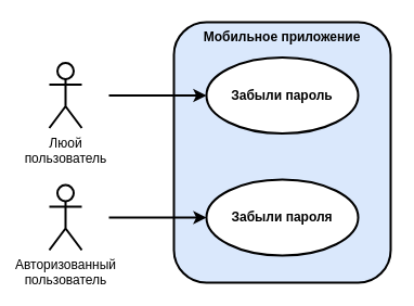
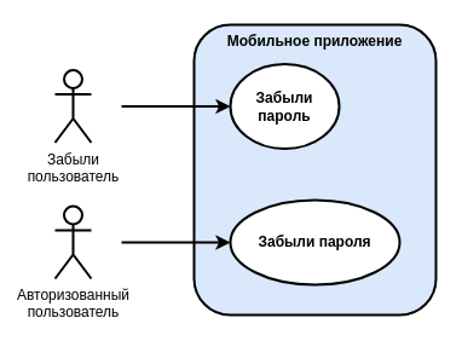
- <mxCell id="5" value="Забыли пароль" style="ellipse;whiteSpace=wrap;html=1;strokeWidth=2;fontStyle=1" parent="1" vertex="1"><mxGeometry x="190" y="52.5" width="140" height="70" as="geometry" /></mxCell>
+ <mxCell id="5" value="Забыли пароль" style="ellipse;whiteSpace=wrap;html=1;strokeWidth=2;fontStyle=1" parent="1" vertex="1"><mxGeometry x="190" y="52.5" width="90" height="70" as="geometry" /></mxCell>
- <mxCell id="4" value="Люой&lt;br&gt;пользователь" style="shape=umlActor;verticalLabelPosition=bottom;verticalAlign=top;html=1;strokeWidth=2;" parent="1" vertex="1"><mxGeometry x="45" y="57.5" width="30" height="60" as="geometry" /></mxCell>
+ <mxCell id="4" value="Забыли&lt;br&gt;пользователь" style="shape=umlActor;verticalLabelPosition=bottom;verticalAlign=top;html=1;strokeWidth=2;" parent="1" vertex="1"><mxGeometry x="45" y="57.5" width="30" height="60" as="geometry" /></mxCell>
